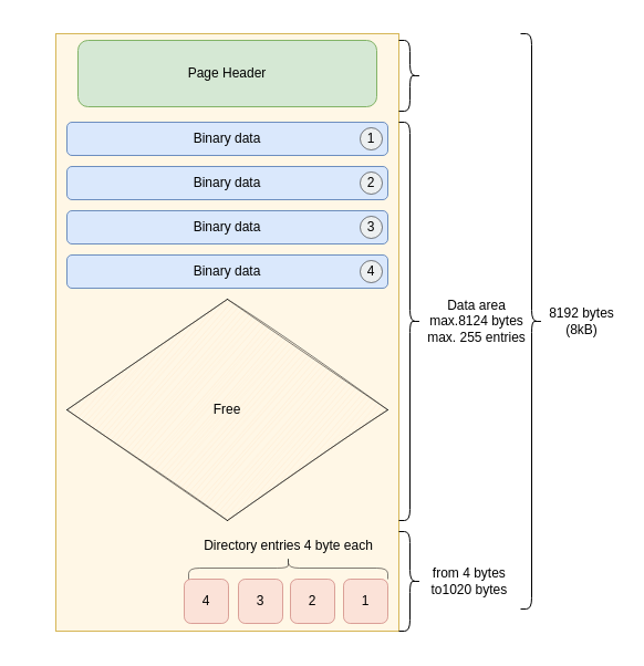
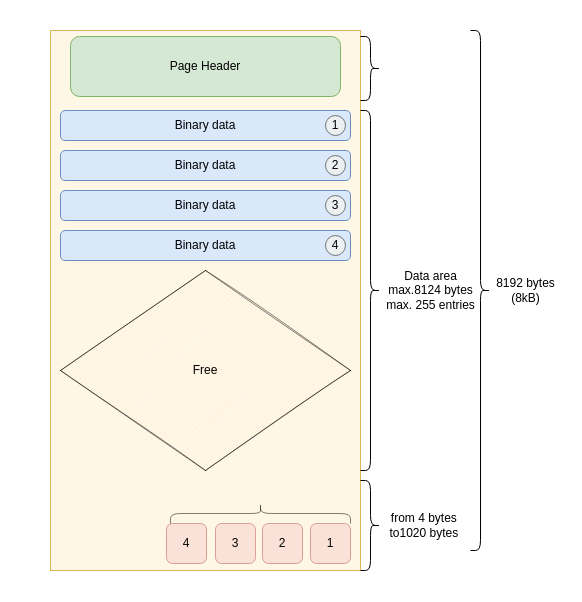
- <mxCell id="20" value="Directory entries 4 byte each" style="text;html=1;align=center;verticalAlign=middle;resizable=0;points=[];autosize=1;" vertex="1" parent="1"><mxGeometry x="175" y="483" width="170" height="20" as="geometry" /></mxCell>
